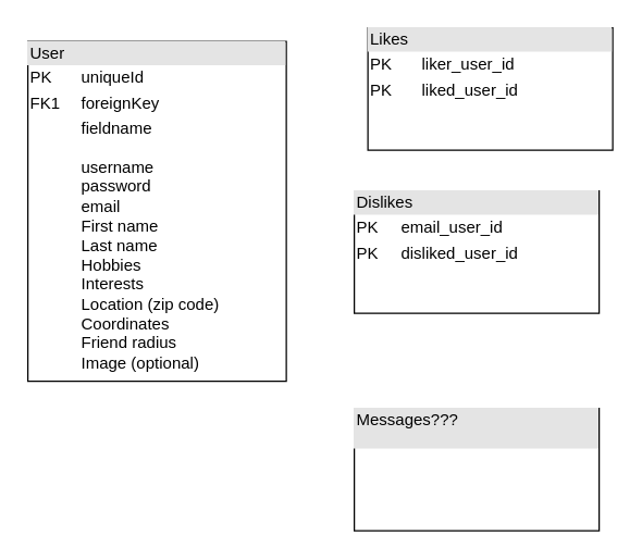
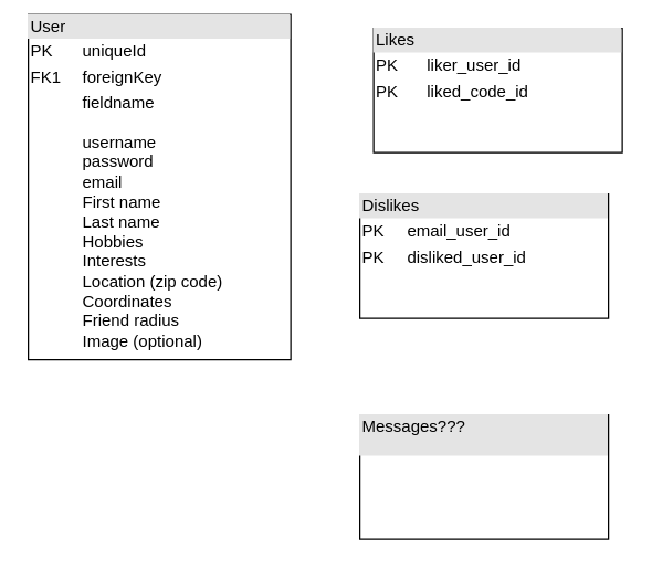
- <mxCell id="4" value="&lt;div style=&quot;box-sizing: border-box ; width: 100% ; background: #e4e4e4 ; padding: 2px&quot;&gt;Likes&lt;/div&gt;&lt;table style=&quot;width: 100% ; font-size: 1em&quot; cellpadding=&quot;2&quot; cellspacing=&quot;0&quot;&gt;&lt;tbody&gt;&lt;tr&gt;&lt;td&gt;PK&lt;/td&gt;&lt;td&gt;liker_user_id&lt;/td&gt;&lt;/tr&gt;&lt;tr&gt;&lt;td&gt;PK&lt;/td&gt;&lt;td&gt;liked_user_id&lt;/td&gt;&lt;/tr&gt;&lt;tr&gt;&lt;td&gt;&lt;/td&gt;&lt;td&gt;&lt;br&gt;&lt;/td&gt;&lt;/tr&gt;&lt;/tbody&gt;&lt;/table&gt;" style="verticalAlign=top;align=left;overflow=fill;html=1;" vertex="1" parent="1"><mxGeometry x="270" y="20" width="180" height="90" as="geometry" /></mxCell>
+ <mxCell id="4" value="&lt;div style=&quot;box-sizing: border-box ; width: 100% ; background: #e4e4e4 ; padding: 2px&quot;&gt;Likes&lt;/div&gt;&lt;table style=&quot;width: 100% ; font-size: 1em&quot; cellpadding=&quot;2&quot; cellspacing=&quot;0&quot;&gt;&lt;tbody&gt;&lt;tr&gt;&lt;td&gt;PK&lt;/td&gt;&lt;td&gt;liker_user_id&lt;/td&gt;&lt;/tr&gt;&lt;tr&gt;&lt;td&gt;PK&lt;/td&gt;&lt;td&gt;liked_code_id&lt;/td&gt;&lt;/tr&gt;&lt;tr&gt;&lt;td&gt;&lt;/td&gt;&lt;td&gt;&lt;br&gt;&lt;/td&gt;&lt;/tr&gt;&lt;/tbody&gt;&lt;/table&gt;" style="verticalAlign=top;align=left;overflow=fill;html=1;" vertex="1" parent="1"><mxGeometry x="270" y="20" width="180" height="90" as="geometry" /></mxCell>
- <mxCell id="3" value="&lt;div style=&quot;box-sizing: border-box ; width: 100% ; background: #e4e4e4 ; padding: 2px&quot;&gt;User&lt;/div&gt;&lt;table style=&quot;width: 100% ; font-size: 1em&quot; cellpadding=&quot;2&quot; cellspacing=&quot;0&quot;&gt;&lt;tbody&gt;&lt;tr&gt;&lt;td&gt;PK&lt;/td&gt;&lt;td&gt;uniqueId&lt;/td&gt;&lt;/tr&gt;&lt;tr&gt;&lt;td&gt;FK1&lt;/td&gt;&lt;td&gt;foreignKey&lt;/td&gt;&lt;/tr&gt;&lt;tr&gt;&lt;td&gt;&lt;/td&gt;&lt;td&gt;fieldname&lt;br&gt;&lt;br&gt;username&lt;br&gt;password&lt;br&gt;email&lt;br&gt;First name&lt;br&gt;Last name&lt;br&gt;Hobbies&lt;br&gt;Interests&lt;br&gt;Location (zip code)&lt;br&gt;Coordinates&lt;br&gt;Friend radius&lt;br&gt;Image (optional)&lt;br&gt;&lt;br&gt;&lt;br&gt;&lt;br&gt;&lt;/td&gt;&lt;/tr&gt;&lt;/tbody&gt;&lt;/table&gt;" style="verticalAlign=top;align=left;overflow=fill;html=1;" vertex="1" parent="1"><mxGeometry x="20" y="30" width="190" height="250" as="geometry" /></mxCell>
+ <mxCell id="3" value="&lt;div style=&quot;box-sizing: border-box ; width: 100% ; background: #e4e4e4 ; padding: 2px&quot;&gt;User&lt;/div&gt;&lt;table style=&quot;width: 100% ; font-size: 1em&quot; cellpadding=&quot;2&quot; cellspacing=&quot;0&quot;&gt;&lt;tbody&gt;&lt;tr&gt;&lt;td&gt;PK&lt;/td&gt;&lt;td&gt;uniqueId&lt;/td&gt;&lt;/tr&gt;&lt;tr&gt;&lt;td&gt;FK1&lt;/td&gt;&lt;td&gt;foreignKey&lt;/td&gt;&lt;/tr&gt;&lt;tr&gt;&lt;td&gt;&lt;/td&gt;&lt;td&gt;fieldname&lt;br&gt;&lt;br&gt;username&lt;br&gt;password&lt;br&gt;email&lt;br&gt;First name&lt;br&gt;Last name&lt;br&gt;Hobbies&lt;br&gt;Interests&lt;br&gt;Location (zip code)&lt;br&gt;Coordinates&lt;br&gt;Friend radius&lt;br&gt;Image (optional)&lt;br&gt;&lt;br&gt;&lt;br&gt;&lt;br&gt;&lt;/td&gt;&lt;/tr&gt;&lt;/tbody&gt;&lt;/table&gt;" style="verticalAlign=top;align=left;overflow=fill;html=1;" vertex="1" parent="1"><mxGeometry x="20" y="10" width="190" height="250" as="geometry" /></mxCell>
